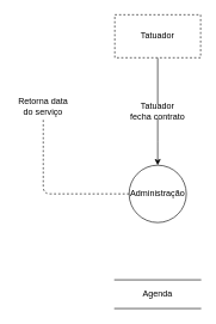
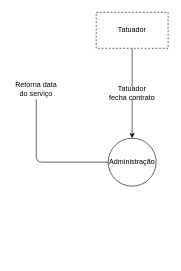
- <mxCell id="8" value="" style="endArrow=none;html=1;exitX=0;exitY=0.5;exitDx=0;exitDy=0;entryX=0.5;entryY=1;entryDx=0;entryDy=0;endFill=0;dashed=1;" edge="1" parent="1" source="4" target="7"><mxGeometry width="50" height="50" relative="1" as="geometry"><mxPoint x="20" y="380" as="sourcePoint" /><mxPoint x="70" y="330" as="targetPoint" /><Array as="points"><mxPoint x="60" y="270" /></Array></mxGeometry></mxCell>
+ <mxCell id="8" value="" style="endArrow=none;html=1;exitX=0;exitY=0.5;exitDx=0;exitDy=0;entryX=0.5;entryY=1;entryDx=0;entryDy=0;endFill=0;" edge="1" parent="1" source="4" target="7"><mxGeometry width="50" height="50" relative="1" as="geometry"><mxPoint x="20" y="380" as="sourcePoint" /><mxPoint x="70" y="330" as="targetPoint" /><Array as="points"><mxPoint x="60" y="270" /></Array></mxGeometry></mxCell>
- <mxCell id="9" value="Agenda" style="shape=partialRectangle;whiteSpace=wrap;html=1;left=0;right=0;fillColor=none;" vertex="1" parent="1"><mxGeometry x="160" y="390" width="120" height="40" as="geometry" /></mxCell>
